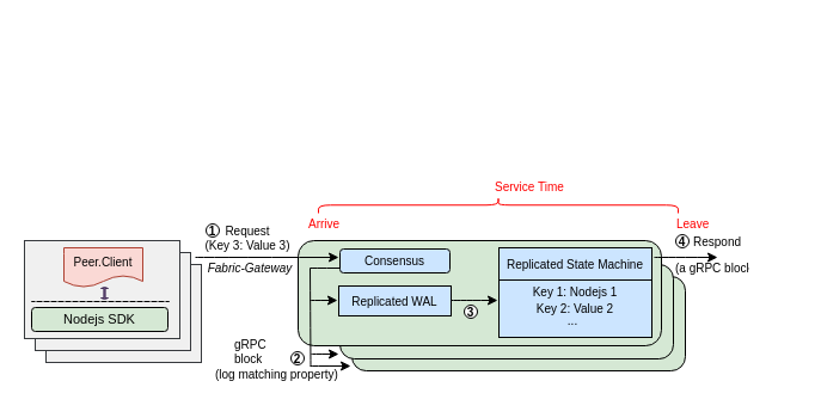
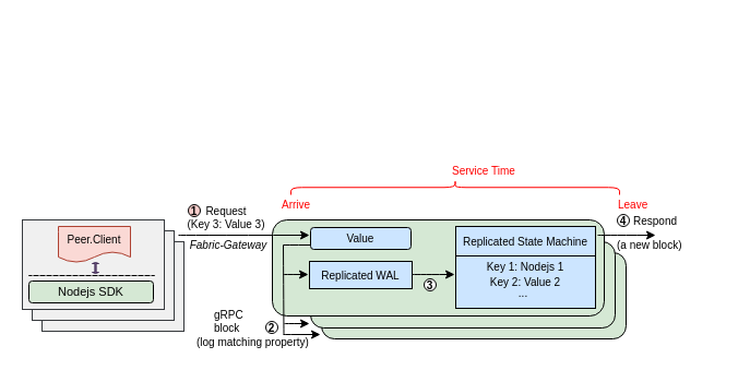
- <mxCell id="22" value="1" style="ellipse;whiteSpace=wrap;html=1;aspect=fixed;fontSize=10;strokeColor=#000000;fillColor=#FFFFFF;fontStyle=1" parent="1" vertex="1"><mxGeometry x="172" y="187" width="11" height="11" as="geometry" /></mxCell>
+ <mxCell id="22" value="1" style="ellipse;whiteSpace=wrap;html=1;aspect=fixed;fontSize=10;strokeColor=#000000;fillColor=#f8cecc;fontStyle=1;" parent="1" vertex="1"><mxGeometry x="172" y="187" width="11" height="11" as="geometry" /></mxCell>
- <mxCell id="12" value="&lt;font style=&quot;font-size: 10px;&quot;&gt;Consensus&lt;/font&gt;" style="rounded=1;whiteSpace=wrap;html=1;fillColor=#CCE5FF;strokeColor=#000000;" parent="1" vertex="1"><mxGeometry x="284" y="208" width="92" height="20" as="geometry" /></mxCell>
+ <mxCell id="12" value="&lt;font style=&quot;font-size: 10px;&quot;&gt;Value&lt;/font&gt;" style="rounded=1;whiteSpace=wrap;html=1;fillColor=#CCE5FF;strokeColor=#000000;" parent="1" vertex="1"><mxGeometry x="284" y="208" width="92" height="20" as="geometry" /></mxCell>
- <mxCell id="32" value="(a gRPC block)" style="text;strokeColor=none;fillColor=none;align=left;verticalAlign=middle;spacingLeft=4;spacingRight=4;overflow=hidden;points=[[0,0.5],[1,0.5]];portConstraint=eastwest;rotatable=0;fontSize=10;fontColor=#000000;" parent="1" vertex="1"><mxGeometry x="559" y="209" width="71" height="30" as="geometry" /></mxCell>
+ <mxCell id="32" value="(a new block)" style="text;strokeColor=none;fillColor=none;align=left;verticalAlign=middle;spacingLeft=4;spacingRight=4;overflow=hidden;points=[[0,0.5],[1,0.5]];portConstraint=eastwest;rotatable=0;fontSize=10;fontColor=#000000;" parent="1" vertex="1"><mxGeometry x="559" y="209" width="71" height="30" as="geometry" /></mxCell>
